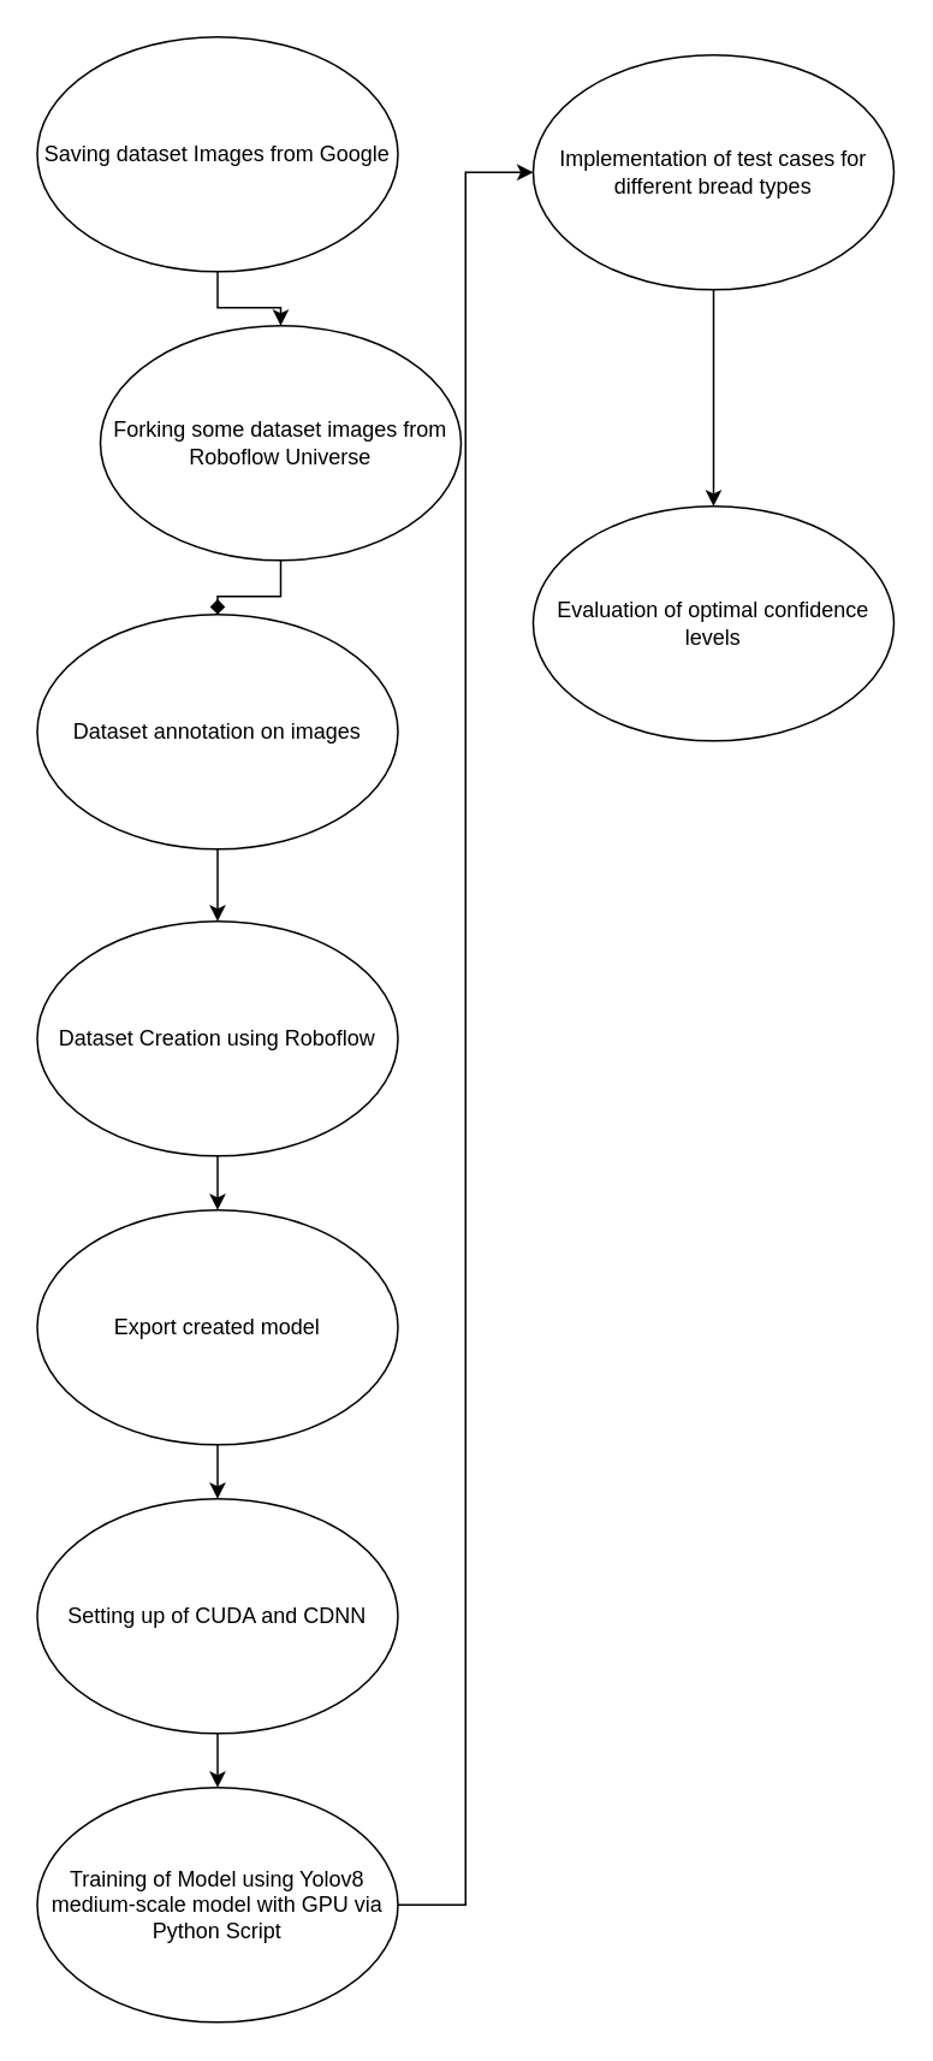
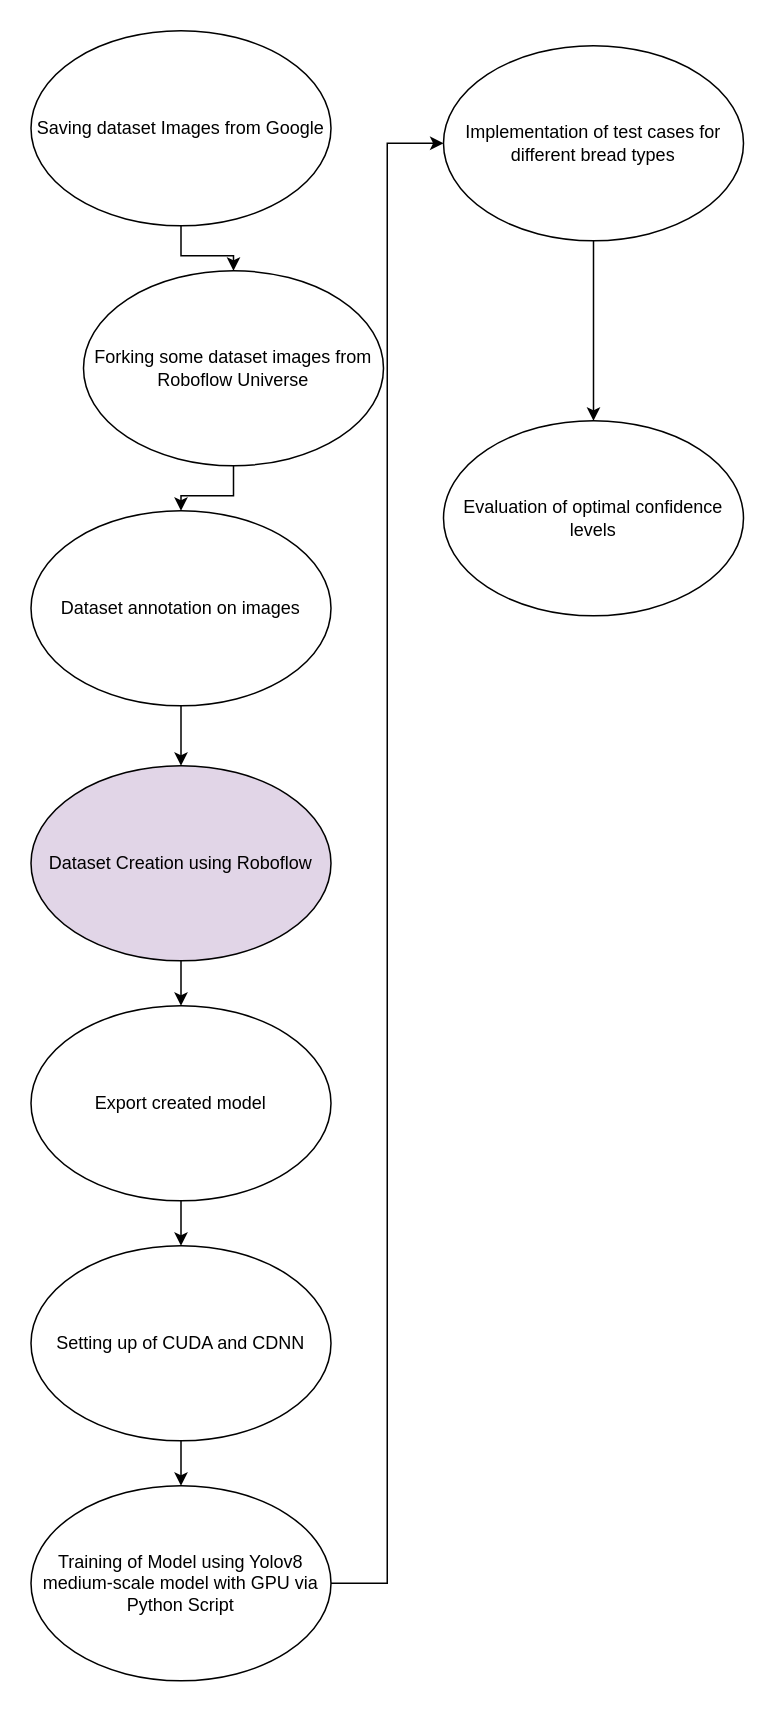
- <mxCell id="15" style="edgeStyle=orthogonalEdgeStyle;rounded=0;orthogonalLoop=1;jettySize=auto;html=1;endArrow=diamond;" edge="1" parent="1" source="16" target="18"><mxGeometry relative="1" as="geometry" /></mxCell>
+ <mxCell id="15" style="edgeStyle=orthogonalEdgeStyle;rounded=0;orthogonalLoop=1;jettySize=auto;html=1;" edge="1" parent="1" source="16" target="18"><mxGeometry relative="1" as="geometry" /></mxCell>
- <mxCell id="3" value="Dataset Creation using Roboflow" style="ellipse;whiteSpace=wrap;html=1;" vertex="1" parent="1"><mxGeometry x="20" y="510" width="200" height="130" as="geometry" /></mxCell>
+ <mxCell id="3" value="Dataset Creation using Roboflow" style="ellipse;whiteSpace=wrap;html=1;fillColor=#e1d5e7;" vertex="1" parent="1"><mxGeometry x="20" y="510" width="200" height="130" as="geometry" /></mxCell>
